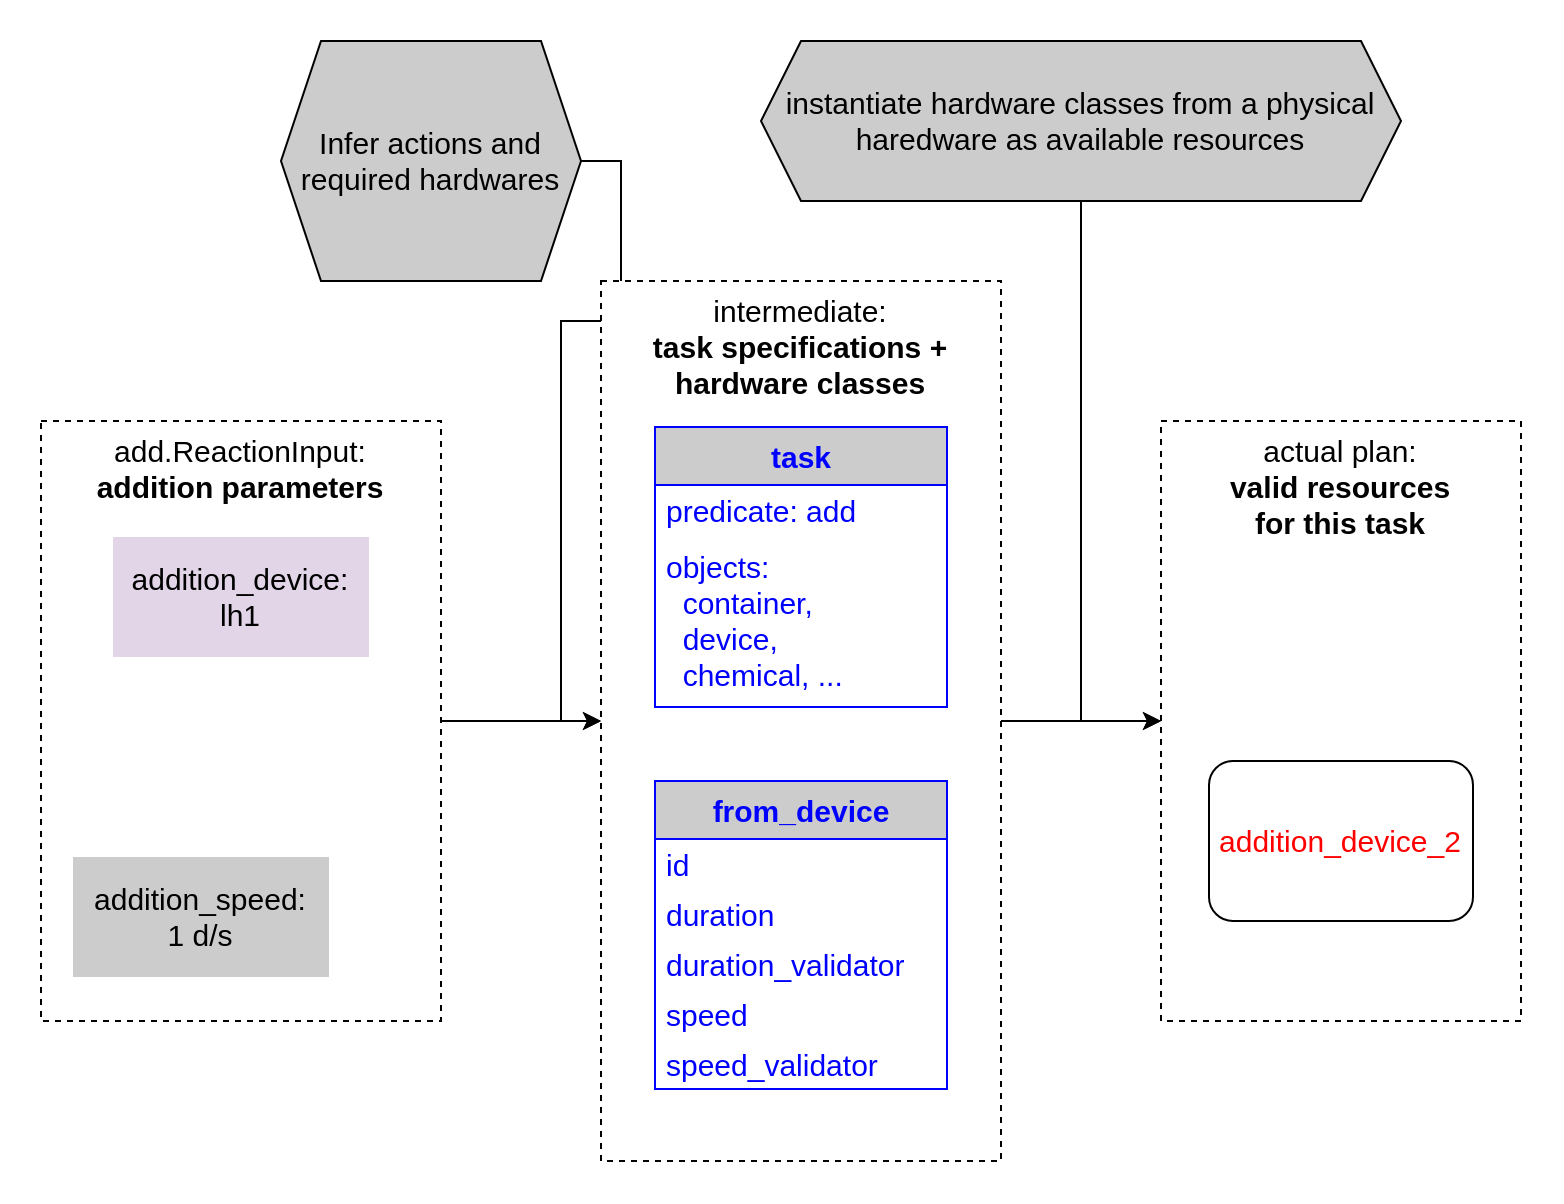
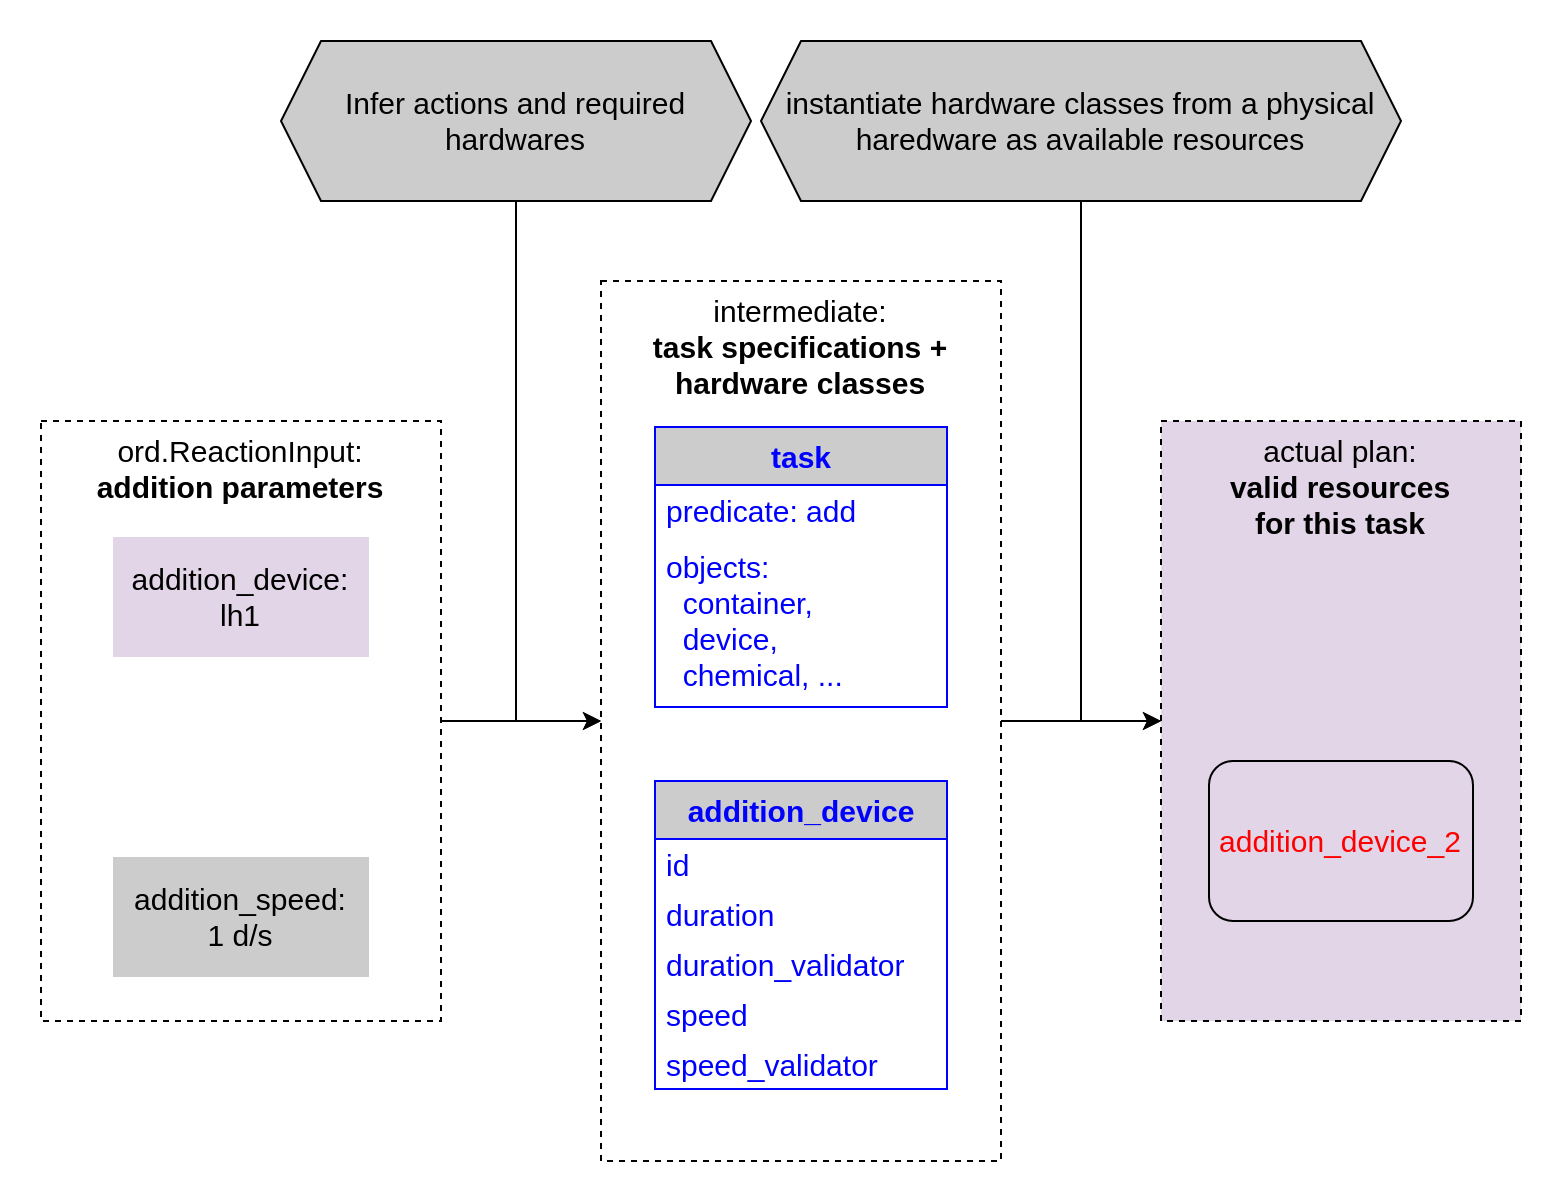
- <mxCell id="5" value="&lt;span style=&quot;color: rgb(0, 0, 0); font-family: Helvetica; font-size: 15px; font-style: normal; font-variant-ligatures: normal; font-variant-caps: normal; font-weight: 400; letter-spacing: normal; orphans: 2; text-align: center; text-indent: 0px; text-transform: none; widows: 2; word-spacing: 0px; -webkit-text-stroke-width: 0px; text-decoration-thickness: initial; text-decoration-style: initial; text-decoration-color: initial; float: none; display: inline !important;&quot;&gt;Infer actions and required hardwares&lt;/span&gt;" style="shape=hexagon;perimeter=hexagonPerimeter2;whiteSpace=wrap;html=1;fixedSize=1;strokeColor=#000000;fontSize=15;fontColor=#FF0000;fillColor=#CCCCCC;" parent="1" vertex="1"><mxGeometry x="140" y="20" width="150" height="120" as="geometry" /></mxCell>
+ <mxCell id="5" value="&lt;span style=&quot;color: rgb(0, 0, 0); font-family: Helvetica; font-size: 15px; font-style: normal; font-variant-ligatures: normal; font-variant-caps: normal; font-weight: 400; letter-spacing: normal; orphans: 2; text-align: center; text-indent: 0px; text-transform: none; widows: 2; word-spacing: 0px; -webkit-text-stroke-width: 0px; text-decoration-thickness: initial; text-decoration-style: initial; text-decoration-color: initial; float: none; display: inline !important;&quot;&gt;Infer actions and required hardwares&lt;/span&gt;" style="shape=hexagon;perimeter=hexagonPerimeter2;whiteSpace=wrap;html=1;fixedSize=1;strokeColor=#000000;fontSize=15;fontColor=#FF0000;fillColor=#CCCCCC;" parent="1" vertex="1"><mxGeometry x="140" y="20" width="235" height="80" as="geometry" /></mxCell>
- <mxCell id="9" value="add.ReactionInput:&lt;br&gt;&lt;b&gt;addition parameters&lt;/b&gt;" style="rounded=0;whiteSpace=wrap;html=1;fontSize=15;verticalAlign=top;dashed=1;" parent="8" vertex="1"><mxGeometry width="200" height="300" as="geometry" /></mxCell>
+ <mxCell id="9" value="ord.ReactionInput:&lt;br&gt;&lt;b&gt;addition parameters&lt;/b&gt;" style="rounded=0;whiteSpace=wrap;html=1;fontSize=15;verticalAlign=top;dashed=1;" parent="8" vertex="1"><mxGeometry width="200" height="300" as="geometry" /></mxCell>
- <mxCell id="22" value="actual plan: &lt;br&gt;&lt;b&gt;valid resources &lt;br&gt;for this task&lt;/b&gt;" style="rounded=0;whiteSpace=wrap;html=1;fontSize=15;verticalAlign=top;dashed=1;" parent="1" vertex="1"><mxGeometry x="580" y="210" width="180" height="300" as="geometry" /></mxCell>
+ <mxCell id="22" value="actual plan: &lt;br&gt;&lt;b&gt;valid resources &lt;br&gt;for this task&lt;/b&gt;" style="rounded=0;whiteSpace=wrap;html=1;fontSize=15;verticalAlign=top;dashed=1;fillColor=#e1d5e7;" parent="1" vertex="1"><mxGeometry x="580" y="210" width="180" height="300" as="geometry" /></mxCell>
- <mxCell id="13" value="from_device" style="swimlane;fontStyle=1;align=center;verticalAlign=middle;childLayout=stackLayout;horizontal=1;startSize=29;horizontalStack=0;resizeParent=1;resizeParentMax=0;resizeLast=0;collapsible=0;marginBottom=0;html=1;strokeColor=#0000FF;fontSize=15;fontColor=#0000FF;fillColor=#CCCCCC;" parent="1" vertex="1"><mxGeometry x="327" y="390" width="146" height="154" as="geometry" /></mxCell>
+ <mxCell id="13" value="addition_device" style="swimlane;fontStyle=1;align=center;verticalAlign=middle;childLayout=stackLayout;horizontal=1;startSize=29;horizontalStack=0;resizeParent=1;resizeParentMax=0;resizeLast=0;collapsible=0;marginBottom=0;html=1;strokeColor=#0000FF;fontSize=15;fontColor=#0000FF;fillColor=#CCCCCC;" parent="1" vertex="1"><mxGeometry x="327" y="390" width="146" height="154" as="geometry" /></mxCell>
- <mxCell id="11" value="addition_speed: &lt;br&gt;1 d/s" style="rounded=0;whiteSpace=wrap;html=1;fontSize=15;fillColor=#CCCCCC;strokeColor=none;" parent="8" vertex="1"><mxGeometry x="16" y="218" width="128" height="60" as="geometry" /></mxCell>
+ <mxCell id="11" value="addition_speed: &lt;br&gt;1 d/s" style="rounded=0;whiteSpace=wrap;html=1;fontSize=15;fillColor=#CCCCCC;strokeColor=none;" parent="8" vertex="1"><mxGeometry x="36" y="218" width="128" height="60" as="geometry" /></mxCell>
